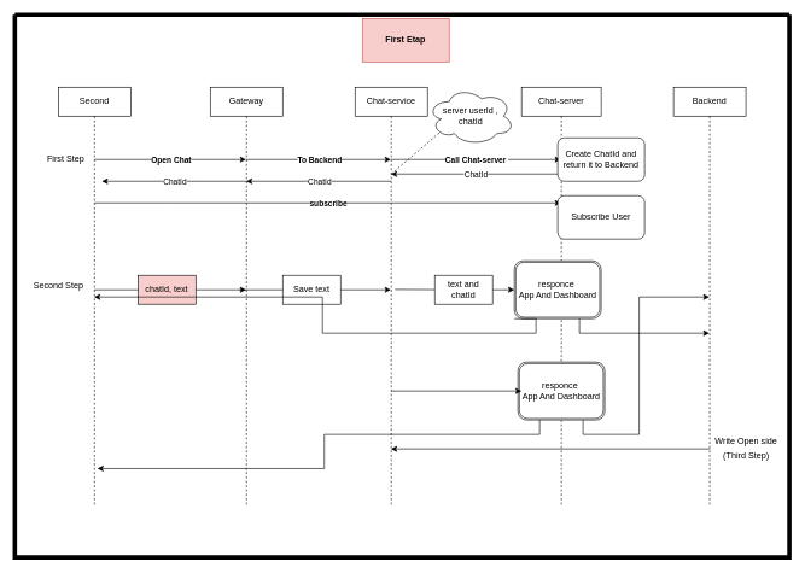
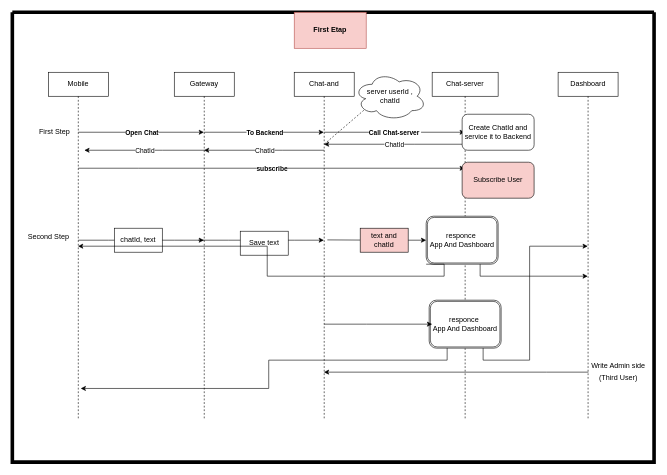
- <mxCell id="46" value="&lt;b&gt;First Etap&lt;/b&gt;" style="whiteSpace=wrap;html=1;fillColor=#f8cecc;strokeColor=#b85450;" vertex="1" parent="45"><mxGeometry x="480" y="5" width="120" height="60" as="geometry" /></mxCell>
+ <mxCell id="46" value="&lt;b&gt;First Etap&lt;/b&gt;" style="whiteSpace=wrap;html=1;fillColor=#f8cecc;strokeColor=#b85450;" vertex="1" parent="45"><mxGeometry x="470" width="120" height="60" as="geometry" /></mxCell>
- <mxCell id="2" value="Second" style="shape=umlLifeline;perimeter=lifelinePerimeter;whiteSpace=wrap;html=1;container=1;collapsible=0;recursiveResize=0;outlineConnect=0;" vertex="1" parent="1"><mxGeometry x="80" y="120" width="100" height="580" as="geometry" /></mxCell>
+ <mxCell id="2" value="Mobile" style="shape=umlLifeline;perimeter=lifelinePerimeter;whiteSpace=wrap;html=1;container=1;collapsible=0;recursiveResize=0;outlineConnect=0;" vertex="1" parent="1"><mxGeometry x="80" y="120" width="100" height="580" as="geometry" /></mxCell>
- <mxCell id="10" value="Chat-service" style="shape=umlLifeline;perimeter=lifelinePerimeter;whiteSpace=wrap;html=1;container=1;collapsible=0;recursiveResize=0;outlineConnect=0;" vertex="1" parent="1"><mxGeometry x="490" y="120" width="100" height="580" as="geometry" /></mxCell>
+ <mxCell id="10" value="Chat-and" style="shape=umlLifeline;perimeter=lifelinePerimeter;whiteSpace=wrap;html=1;container=1;collapsible=0;recursiveResize=0;outlineConnect=0;" vertex="1" parent="1"><mxGeometry x="490" y="120" width="100" height="580" as="geometry" /></mxCell>
- <mxCell id="18" value="Backend" style="shape=umlLifeline;perimeter=lifelinePerimeter;whiteSpace=wrap;html=1;container=1;collapsible=0;recursiveResize=0;outlineConnect=0;" vertex="1" parent="1"><mxGeometry x="930" y="120" width="100" height="580" as="geometry" /></mxCell>
+ <mxCell id="18" value="Dashboard" style="shape=umlLifeline;perimeter=lifelinePerimeter;whiteSpace=wrap;html=1;container=1;collapsible=0;recursiveResize=0;outlineConnect=0;" vertex="1" parent="1"><mxGeometry x="930" y="120" width="100" height="580" as="geometry" /></mxCell>
- <mxCell id="22" value="Create ChatId and return it to Backend" style="rounded=1;whiteSpace=wrap;html=1;" vertex="1" parent="1"><mxGeometry x="770" y="190" width="120" height="60" as="geometry" /></mxCell>
+ <mxCell id="22" value="Create ChatId and service it to Backend" style="rounded=1;whiteSpace=wrap;html=1;" vertex="1" parent="1"><mxGeometry x="770" y="190" width="120" height="60" as="geometry" /></mxCell>
- <mxCell id="36" value="Subscribe User" style="rounded=1;whiteSpace=wrap;html=1;" vertex="1" parent="1"><mxGeometry x="770" y="270" width="120" height="60" as="geometry" /></mxCell>
+ <mxCell id="36" value="Subscribe User" style="rounded=1;whiteSpace=wrap;html=1;fillColor=#f8cecc;" vertex="1" parent="1"><mxGeometry x="770" y="270" width="120" height="60" as="geometry" /></mxCell>
- <mxCell id="31" value="chatId, text" style="whiteSpace=wrap;html=1;fillColor=#f8cecc;" vertex="1" parent="1"><mxGeometry x="190" y="380" width="80" height="40" as="geometry" /></mxCell>
+ <mxCell id="31" value="chatId, text" style="whiteSpace=wrap;html=1;" vertex="1" parent="1"><mxGeometry x="190" y="380" width="80" height="40" as="geometry" /></mxCell>
- <mxCell id="32" value="Save text" style="whiteSpace=wrap;html=1;" vertex="1" parent="1"><mxGeometry x="390" y="380" width="80" height="40" as="geometry" /></mxCell>
+ <mxCell id="32" value="Save text" style="whiteSpace=wrap;html=1;" vertex="1" parent="1"><mxGeometry x="400" y="385" width="80" height="40" as="geometry" /></mxCell>
- <mxCell id="35" value="text and chatId" style="whiteSpace=wrap;html=1;" vertex="1" parent="1"><mxGeometry x="600" y="380" width="80" height="40" as="geometry" /></mxCell>
+ <mxCell id="35" value="text and chatId" style="whiteSpace=wrap;html=1;fillColor=#f8cecc;" vertex="1" parent="1"><mxGeometry x="600" y="380" width="80" height="40" as="geometry" /></mxCell>
- <mxCell id="40" value="Write Open side" style="text;html=1;align=center;verticalAlign=middle;resizable=0;points=[];autosize=1;strokeColor=none;fillColor=none;" vertex="1" parent="1"><mxGeometry x="975" y="595" width="110" height="30" as="geometry" /></mxCell>
+ <mxCell id="40" value="Write Admin side" style="text;html=1;align=center;verticalAlign=middle;resizable=0;points=[];autosize=1;strokeColor=none;fillColor=none;" vertex="1" parent="1"><mxGeometry x="975" y="595" width="110" height="30" as="geometry" /></mxCell>
- <mxCell id="41" value="(Third Step)" style="text;html=1;align=center;verticalAlign=middle;resizable=0;points=[];autosize=1;strokeColor=none;fillColor=none;" vertex="1" parent="1"><mxGeometry x="985" y="615" width="90" height="30" as="geometry" /></mxCell>
+ <mxCell id="41" value="(Third User)" style="text;html=1;align=center;verticalAlign=middle;resizable=0;points=[];autosize=1;strokeColor=none;fillColor=none;" vertex="1" parent="1"><mxGeometry x="985" y="615" width="90" height="30" as="geometry" /></mxCell>
